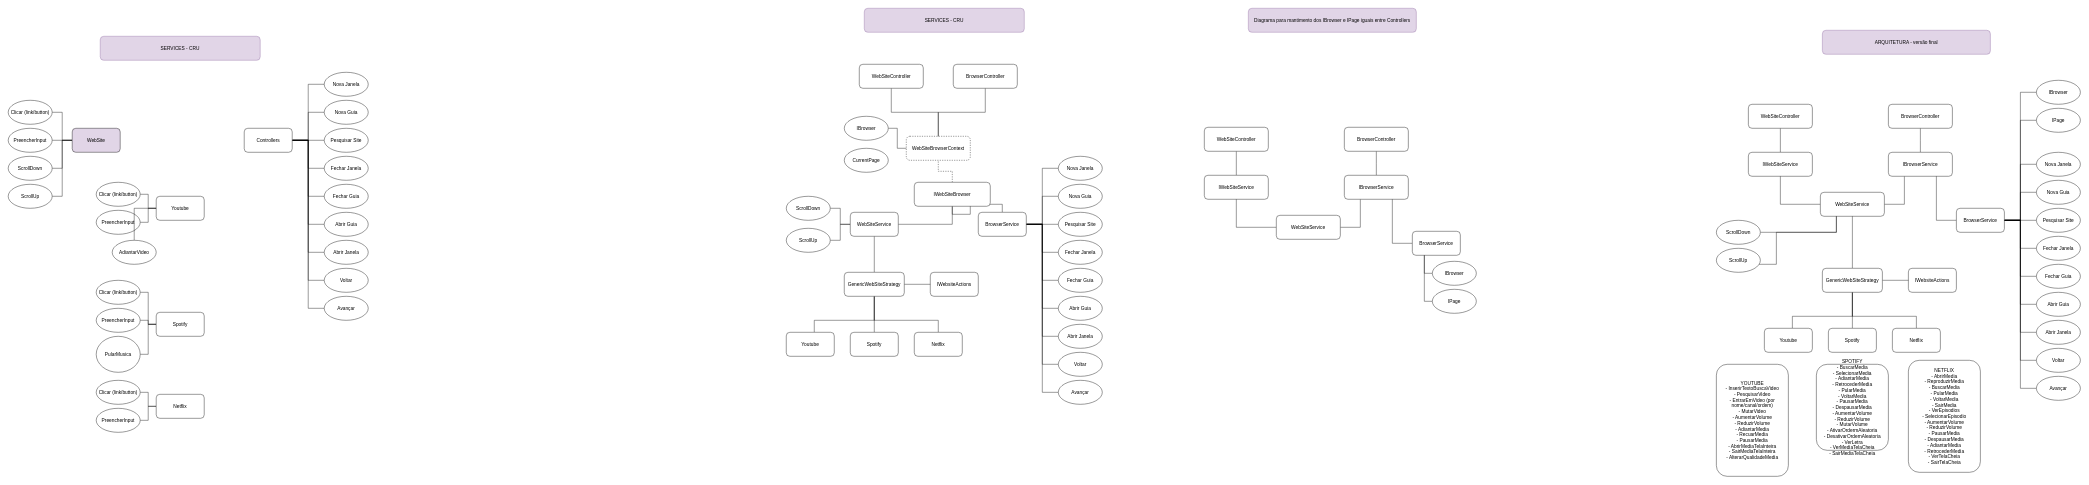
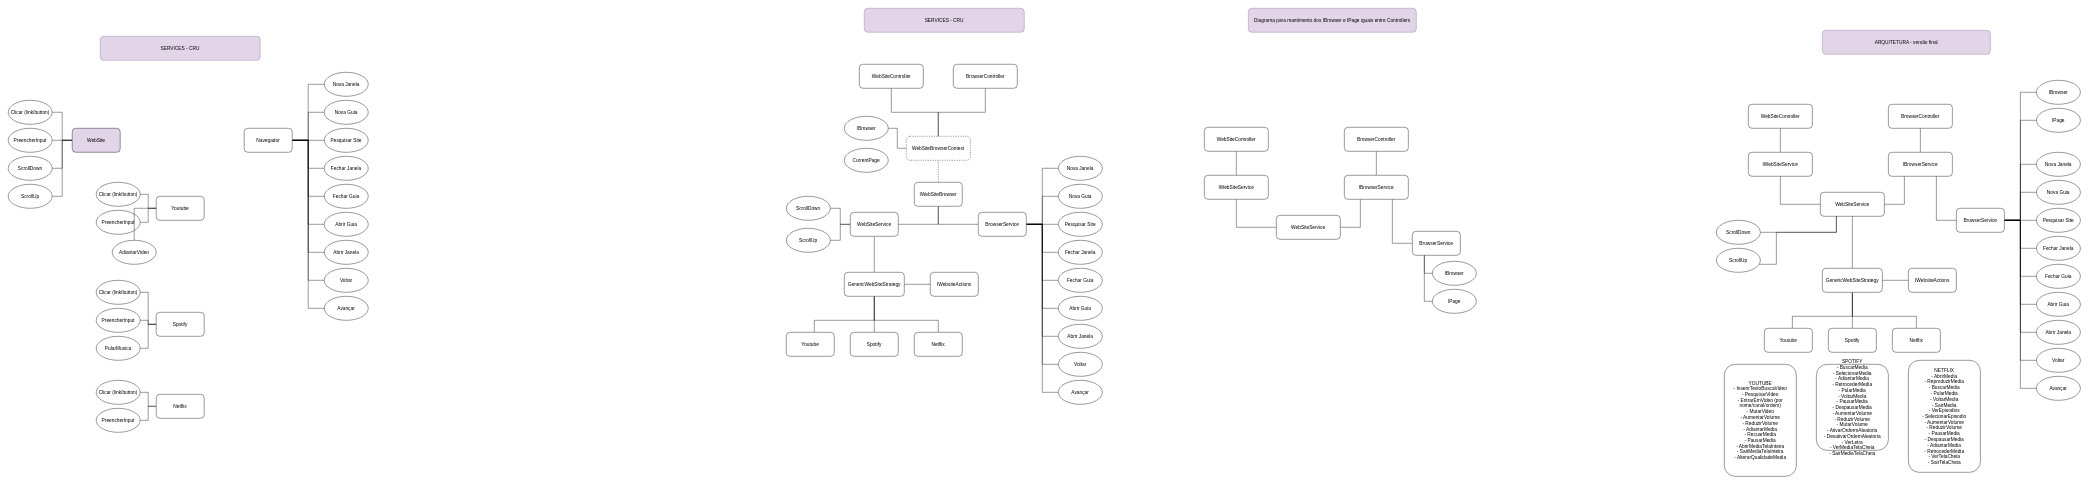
- <mxCell id="11" value="Controllers" style="rounded=1;whiteSpace=wrap;html=1;" parent="1" vertex="1"><mxGeometry x="610" y="320" width="120" height="60" as="geometry" /></mxCell>
+ <mxCell id="11" value="Navegador" style="rounded=1;whiteSpace=wrap;html=1;" parent="1" vertex="1"><mxGeometry x="610" y="320" width="120" height="60" as="geometry" /></mxCell>
- <mxCell id="92" value="IWebSiteBrowser" style="rounded=1;whiteSpace=wrap;html=1;" parent="1" vertex="1"><mxGeometry x="2285" y="455" width="190" height="60" as="geometry" /></mxCell>
+ <mxCell id="92" value="IWebSiteBrowser" style="rounded=1;whiteSpace=wrap;html=1;" parent="1" vertex="1"><mxGeometry x="2285" y="455" width="120" height="60" as="geometry" /></mxCell>
- <mxCell id="84" value="PularMusica" style="ellipse;whiteSpace=wrap;html=1;" parent="1" vertex="1"><mxGeometry x="240" y="840" width="110" height="90" as="geometry" /></mxCell>
+ <mxCell id="84" value="PularMusica" style="ellipse;whiteSpace=wrap;html=1;" parent="1" vertex="1"><mxGeometry x="240" y="840" width="110" height="60" as="geometry" /></mxCell>
- <mxCell id="161" value="&lt;div&gt;YOUTUBE&lt;/div&gt;&lt;div&gt;- InserirTextoBuscaVideo&lt;/div&gt;&lt;div&gt;- PesquisarVideo&lt;/div&gt;&lt;div&gt;- EntrarEmVideo (por nome/canal/ordem)&lt;/div&gt;&lt;div&gt;- MutarVideo&lt;/div&gt;&lt;div&gt;- AumentarVolume&lt;/div&gt;&lt;div&gt;- ReduzirVolume&lt;/div&gt;&lt;div&gt;- AdiantarMedia&lt;/div&gt;&lt;div&gt;- RecuarMedia&lt;/div&gt;&lt;div&gt;- PausarMedia&lt;/div&gt;&lt;div&gt;- AbrirMediaTelaInteira&lt;/div&gt;&lt;div&gt;- SairMediaTelaInteira&lt;/div&gt;&lt;div&gt;- AlterarQualidadeMedia&lt;/div&gt;" style="rounded=1;whiteSpace=wrap;html=1;" vertex="1" parent="1"><mxGeometry x="4290" y="910" width="180" height="280" as="geometry" /></mxCell>
+ <mxCell id="161" value="&lt;div&gt;YOUTUBE&lt;/div&gt;&lt;div&gt;- InserirTextoBuscaVideo&lt;/div&gt;&lt;div&gt;- PesquisarVideo&lt;/div&gt;&lt;div&gt;- EntrarEmVideo (por nome/canal/ordem)&lt;/div&gt;&lt;div&gt;- MutarVideo&lt;/div&gt;&lt;div&gt;- AumentarVolume&lt;/div&gt;&lt;div&gt;- ReduzirVolume&lt;/div&gt;&lt;div&gt;- AdiantarMedia&lt;/div&gt;&lt;div&gt;- RecuarMedia&lt;/div&gt;&lt;div&gt;- PausarMedia&lt;/div&gt;&lt;div&gt;- AbrirMediaTelaInteira&lt;/div&gt;&lt;div&gt;- SairMediaTelaInteira&lt;/div&gt;&lt;div&gt;- AlterarQualidadeMedia&lt;/div&gt;" style="rounded=1;whiteSpace=wrap;html=1;" vertex="1" parent="1"><mxGeometry x="4310" y="910" width="180" height="280" as="geometry" /></mxCell>
